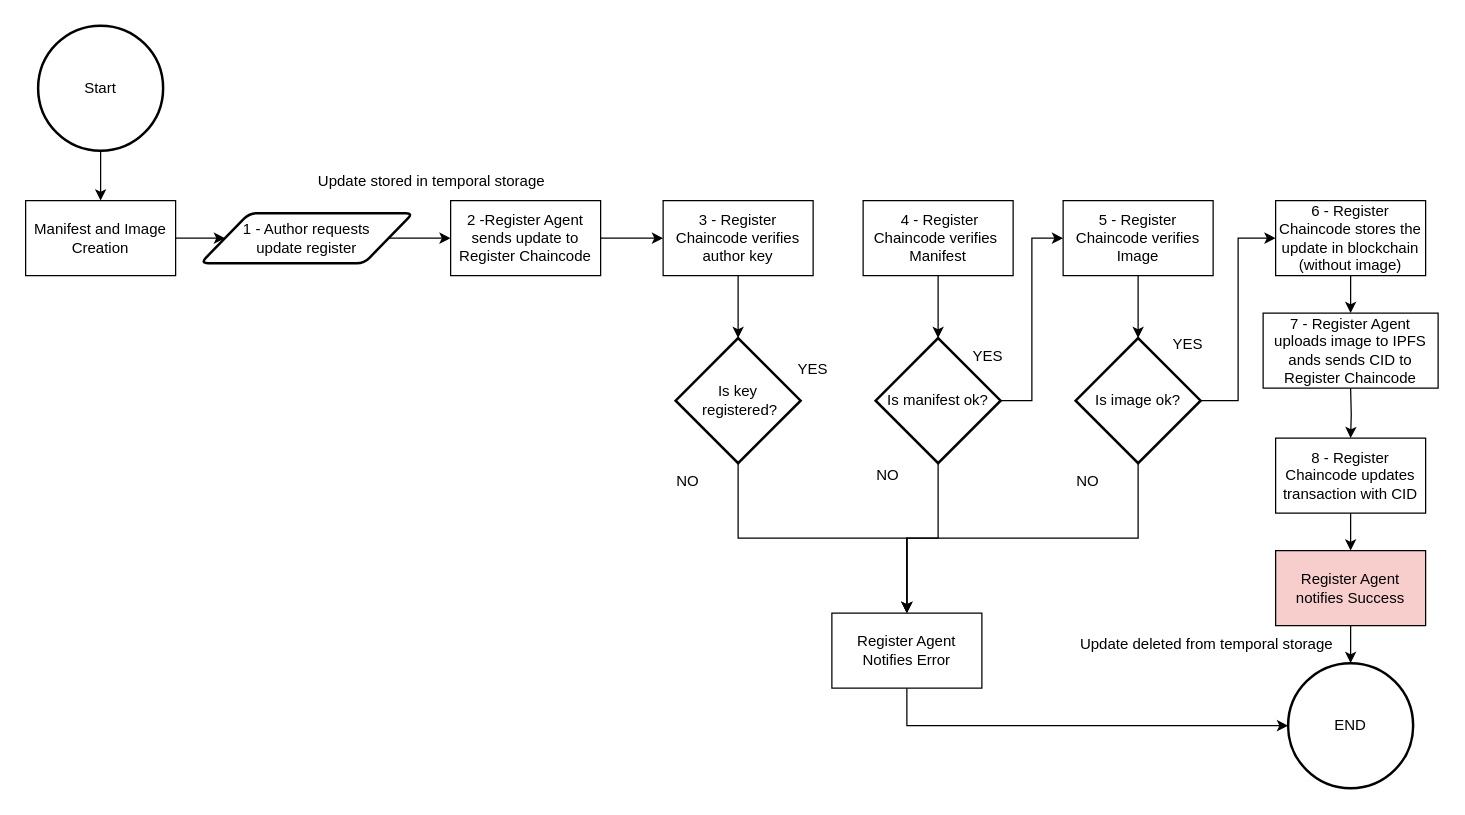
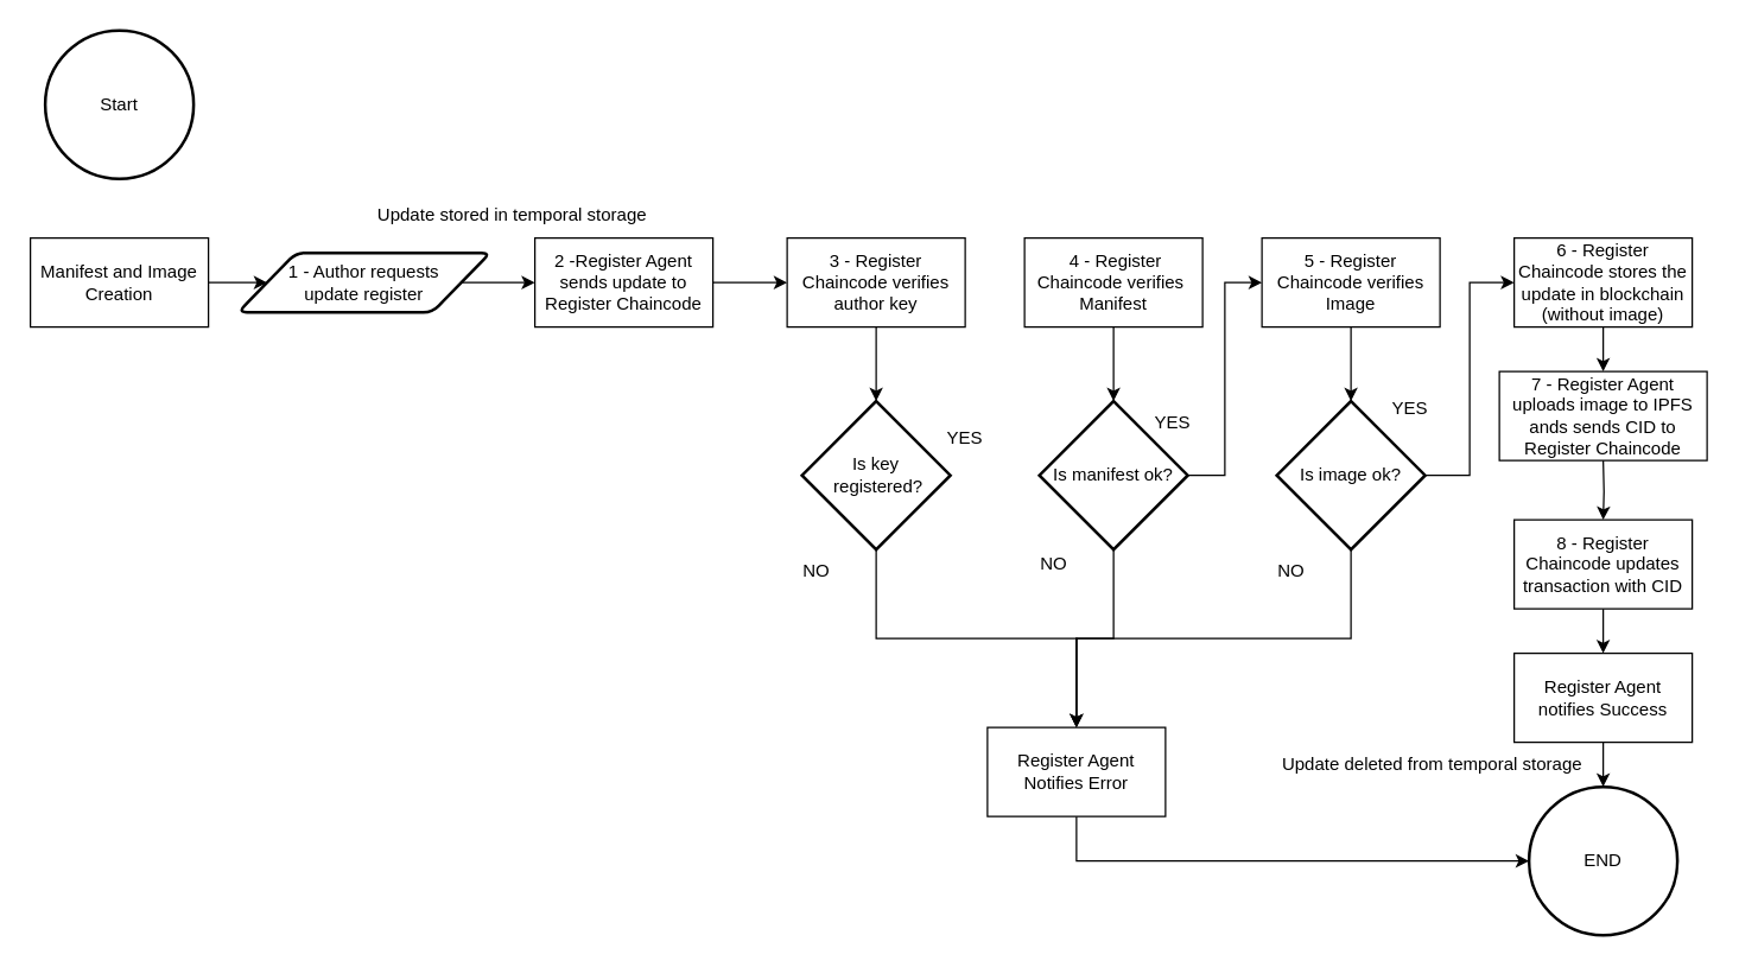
- <mxCell id="2" style="edgeStyle=orthogonalEdgeStyle;rounded=0;orthogonalLoop=1;jettySize=auto;html=1;exitX=0.5;exitY=1;exitDx=0;exitDy=0;exitPerimeter=0;" parent="1" source="3" target="5" edge="1"><mxGeometry relative="1" as="geometry" /></mxCell>
- <mxCell id="28" value="Register Agent notifies Success" style="rounded=0;whiteSpace=wrap;html=1;fillColor=#f8cecc;" parent="1" vertex="1"><mxGeometry x="1020" y="440" width="120" height="60" as="geometry" /></mxCell>
+ <mxCell id="28" value="Register Agent notifies Success" style="rounded=0;whiteSpace=wrap;html=1;" parent="1" vertex="1"><mxGeometry x="1020" y="440" width="120" height="60" as="geometry" /></mxCell>
